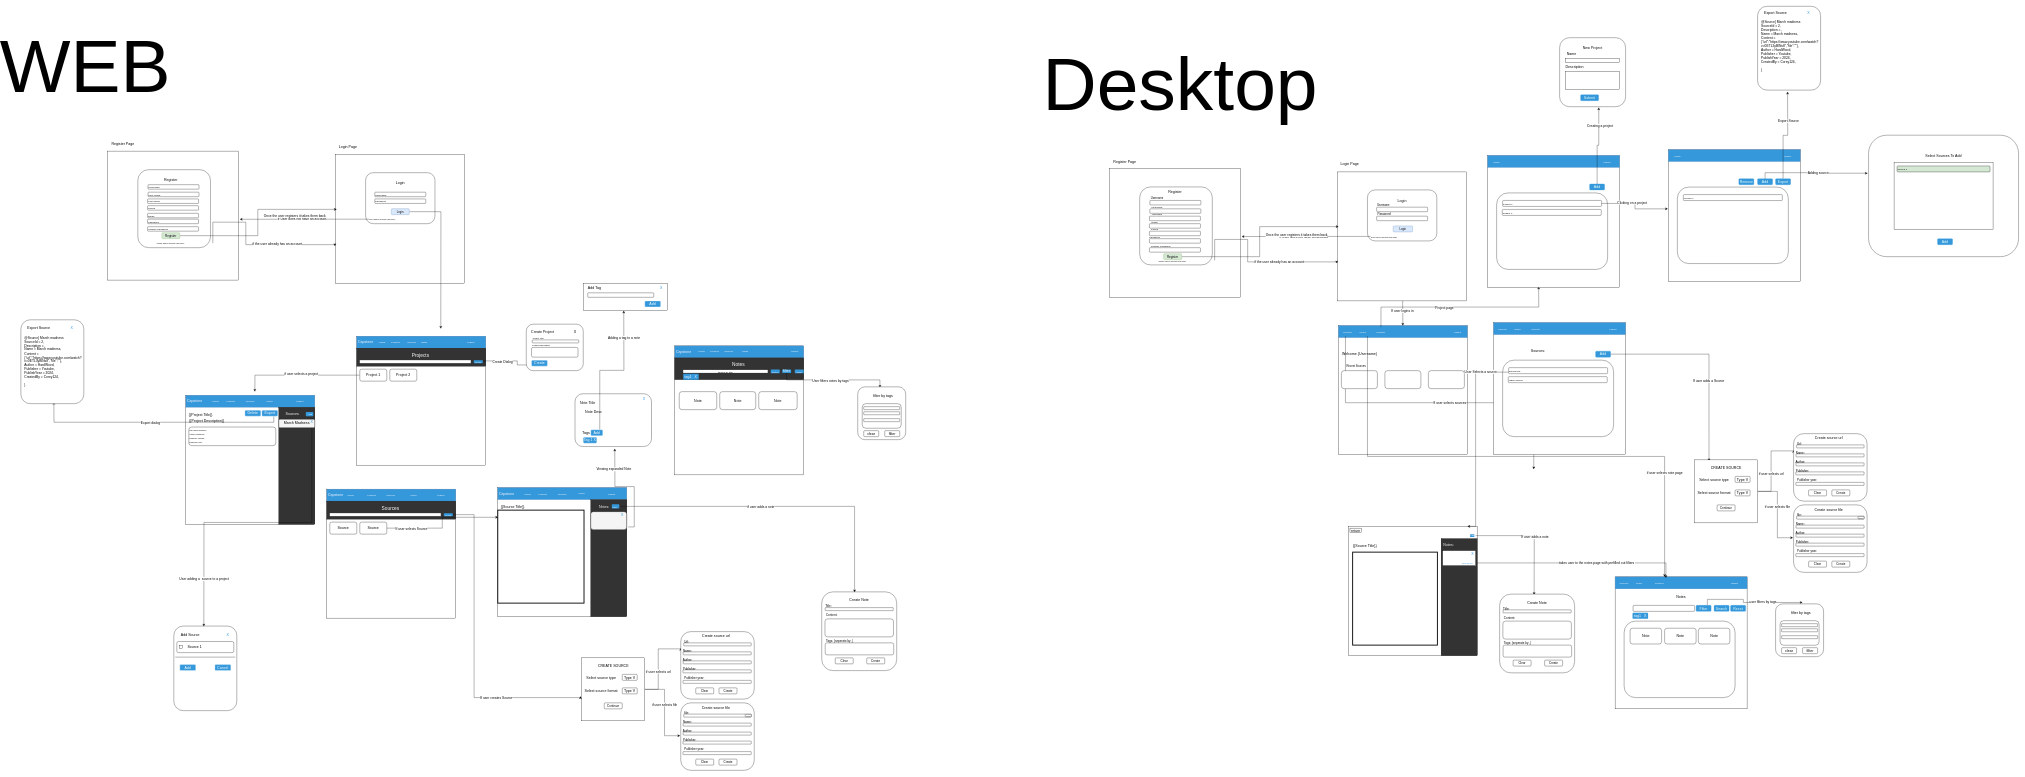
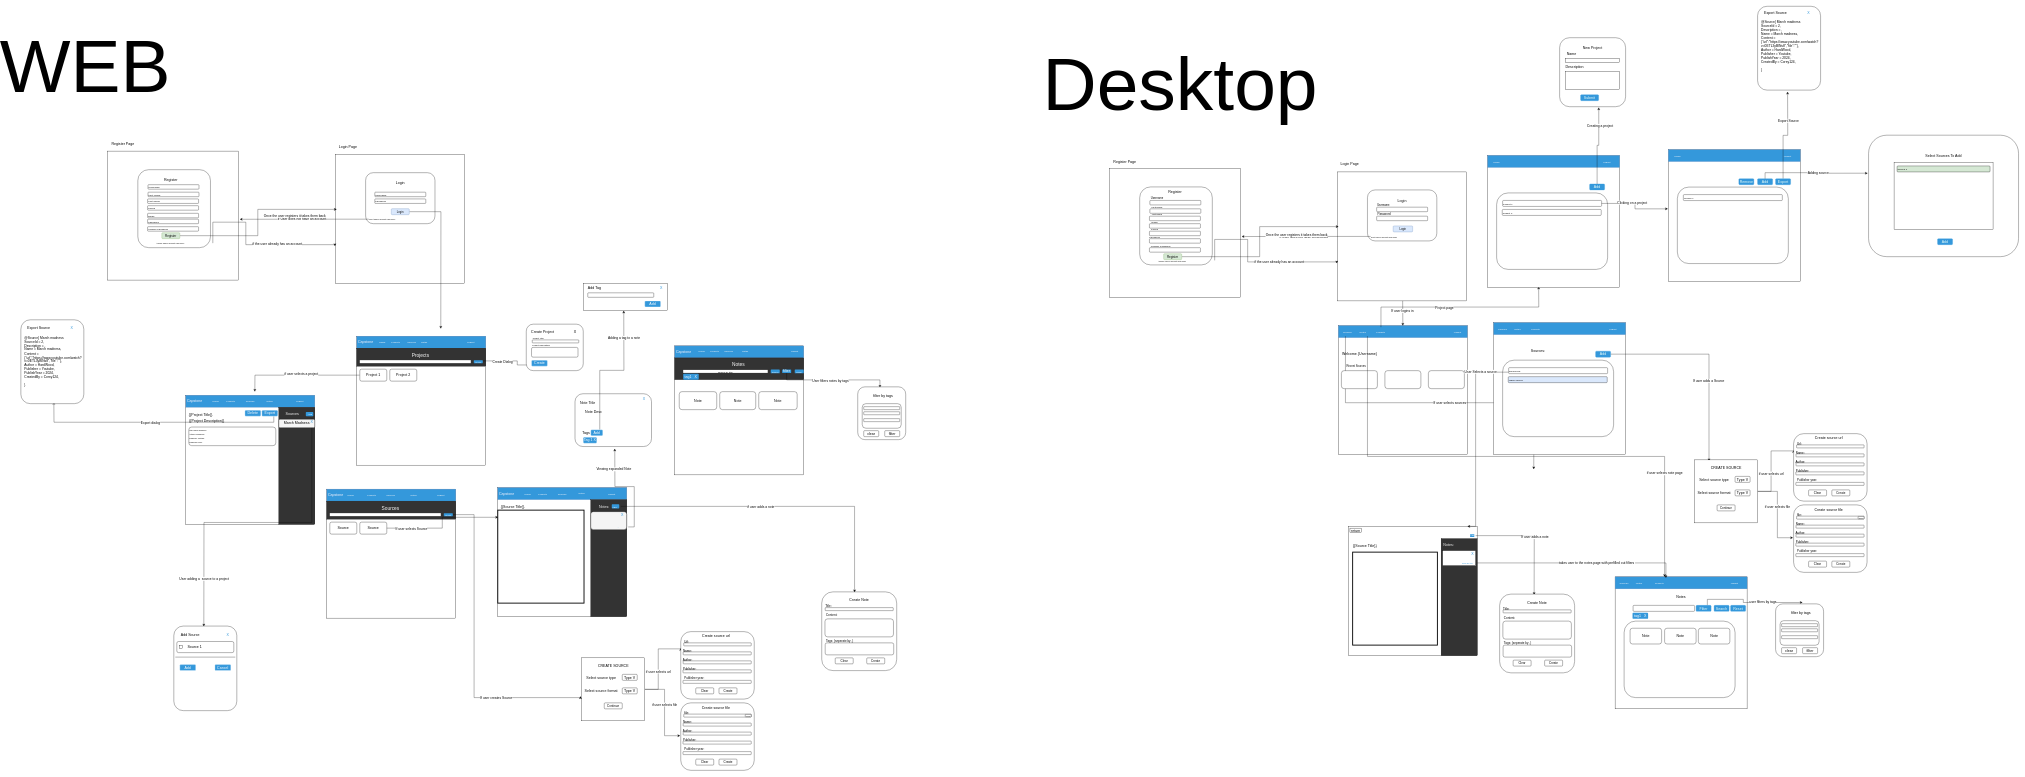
- <mxCell id="178" value="&lt;font style=&quot;font-size: 8px;&quot;&gt;Video source&lt;/font&gt;" style="rounded=1;whiteSpace=wrap;html=1;align=left;" parent="1" vertex="1"><mxGeometry x="4978.75" y="1255" width="330" height="20" as="geometry" /></mxCell>
+ <mxCell id="178" value="&lt;font style=&quot;font-size: 8px;&quot;&gt;Video source&lt;/font&gt;" style="rounded=1;whiteSpace=wrap;html=1;align=left;fillColor=#dae8fc;" parent="1" vertex="1"><mxGeometry x="4978.75" y="1255" width="330" height="20" as="geometry" /></mxCell>
